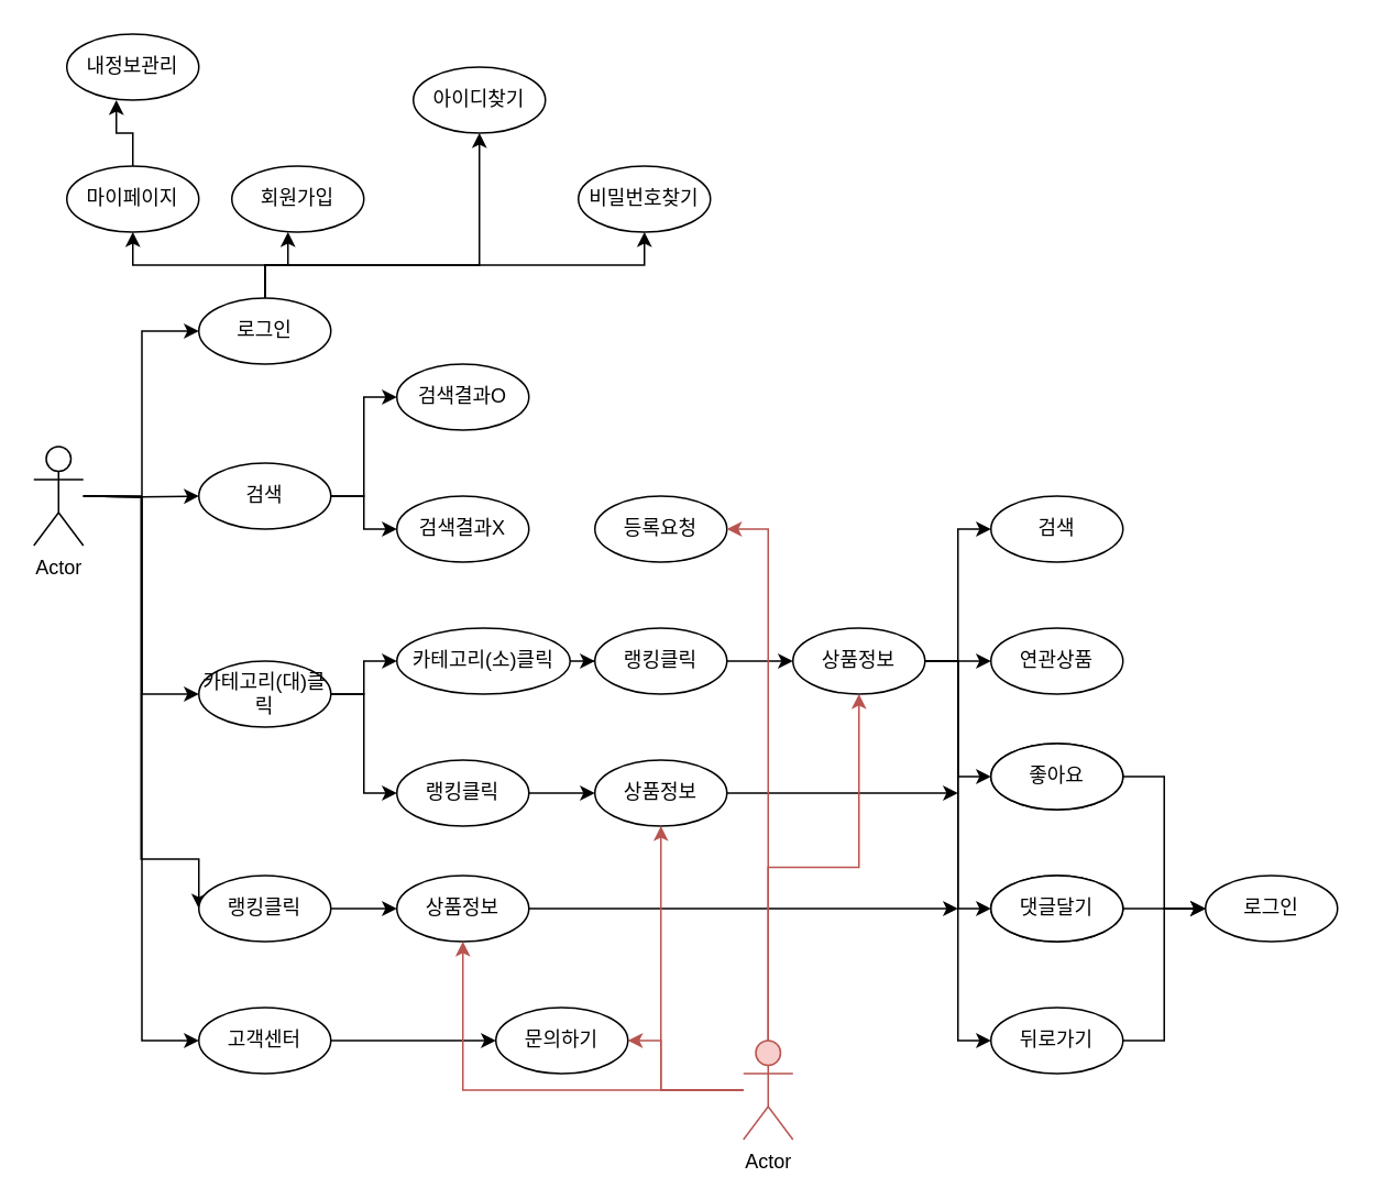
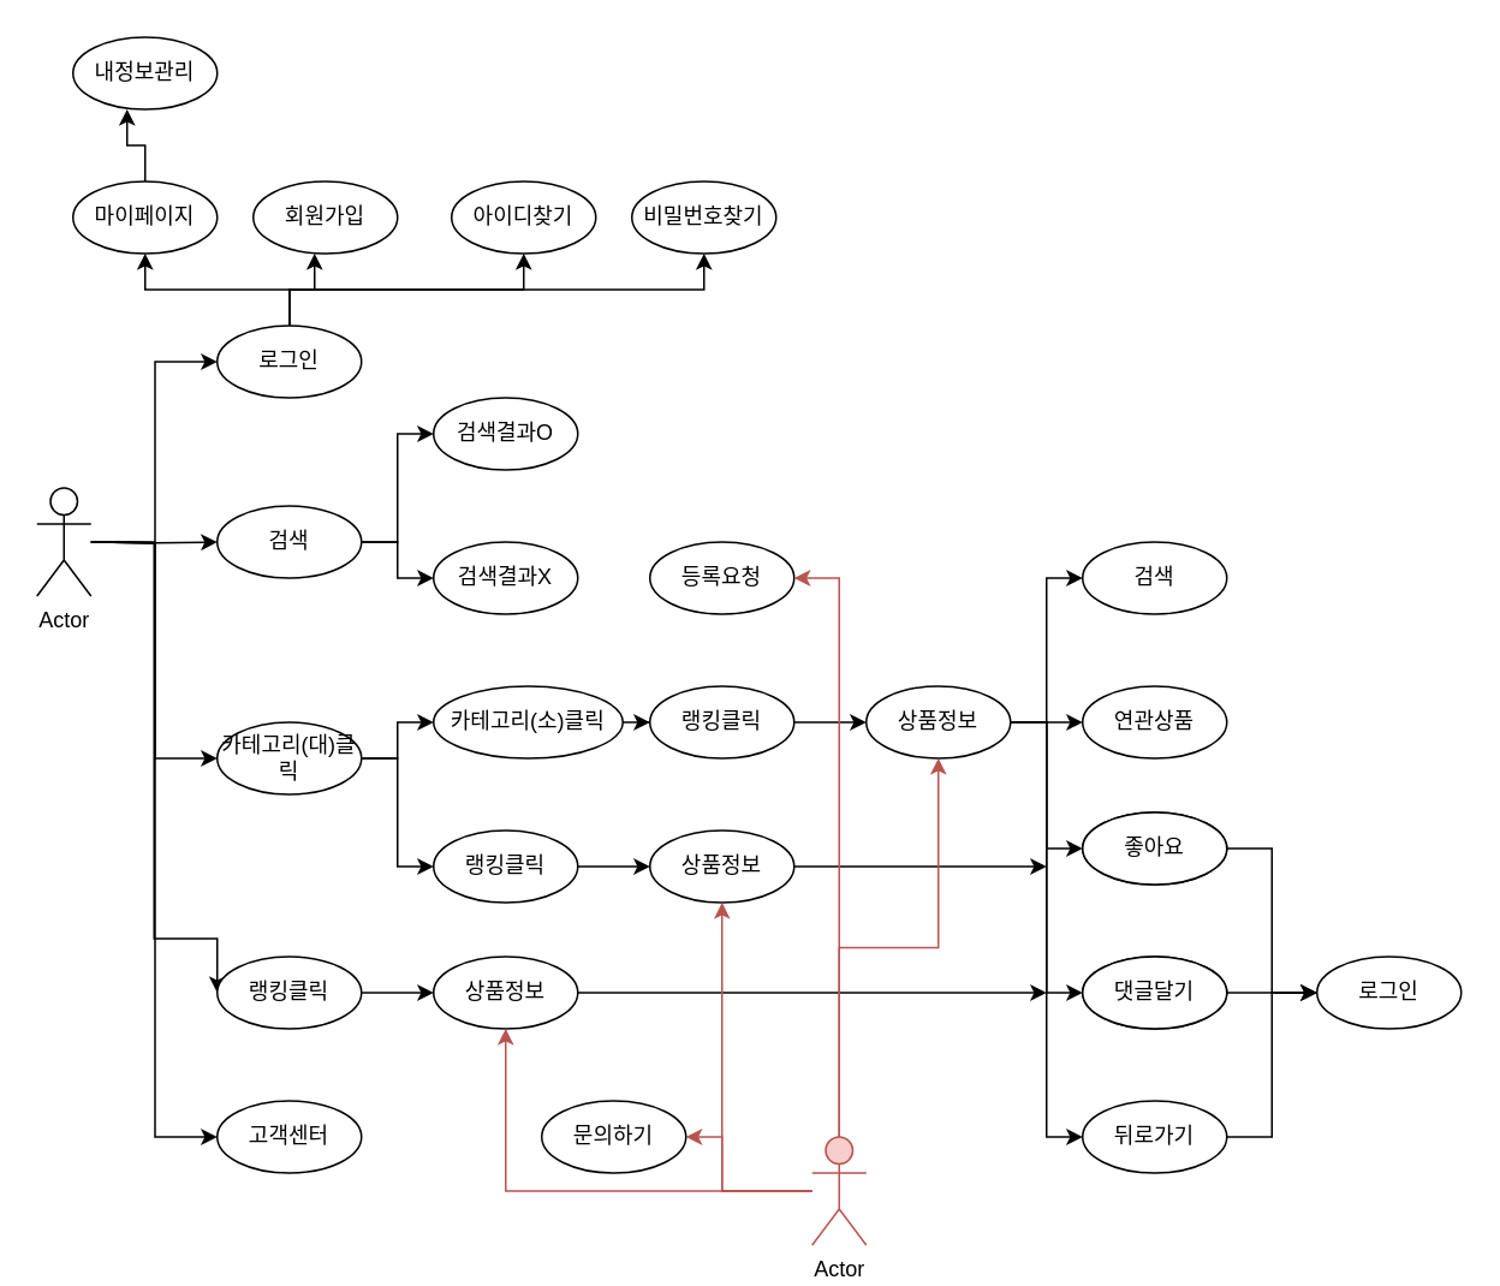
- <mxCell id="7" value="아이디찾기" style="ellipse;whiteSpace=wrap;html=1;" vertex="1" parent="1"><mxGeometry x="250" y="40" width="80" height="40" as="geometry" /></mxCell>
+ <mxCell id="7" value="아이디찾기" style="ellipse;whiteSpace=wrap;html=1;" vertex="1" parent="1"><mxGeometry x="250" y="100" width="80" height="40" as="geometry" /></mxCell>
- <mxCell id="24" style="edgeStyle=orthogonalEdgeStyle;rounded=0;orthogonalLoop=1;jettySize=auto;html=1;entryX=0;entryY=0.5;entryDx=0;entryDy=0;" edge="1" parent="1" source="25" target="65"><mxGeometry relative="1" as="geometry" /></mxCell>
